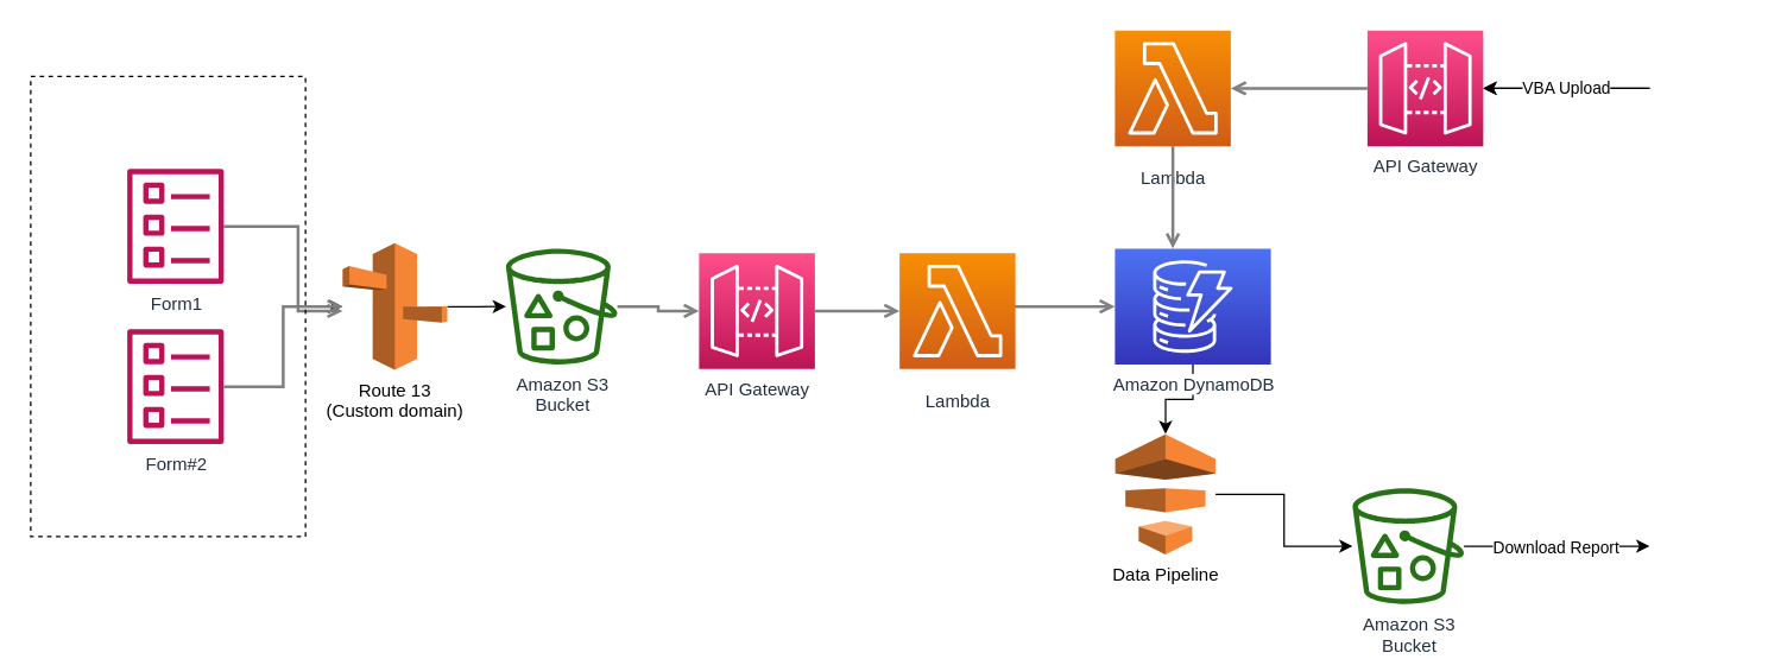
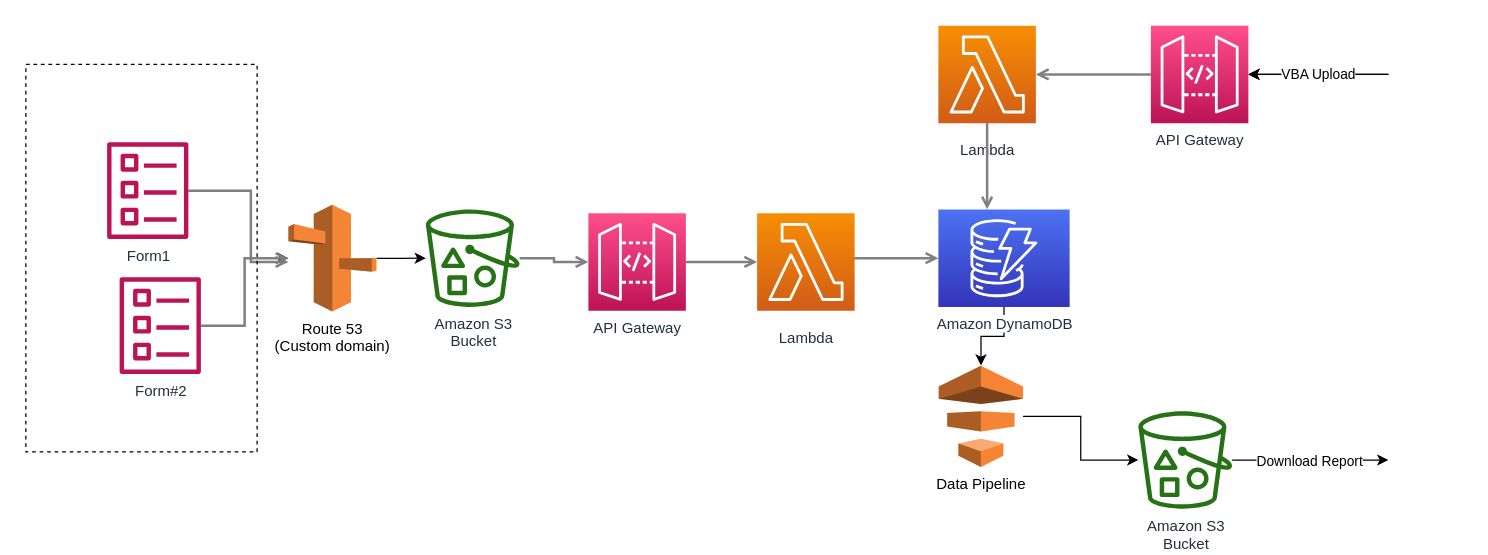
- <mxCell id="11" value="Form#2" style="outlineConnect=0;fontColor=#232F3E;gradientColor=none;fillColor=#BC1356;strokeColor=none;dashed=0;verticalLabelPosition=bottom;verticalAlign=top;align=center;html=1;fontSize=12;fontStyle=0;aspect=fixed;pointerEvents=1;shape=mxgraph.aws4.template;labelBackgroundColor=#ffffff;" parent="1" vertex="1"><mxGeometry x="85" y="221" width="65" height="78" as="geometry" /></mxCell>
+ <mxCell id="11" value="Form#2" style="outlineConnect=0;fontColor=#232F3E;gradientColor=none;fillColor=#BC1356;strokeColor=none;dashed=0;verticalLabelPosition=bottom;verticalAlign=top;align=center;html=1;fontSize=12;fontStyle=0;aspect=fixed;pointerEvents=1;shape=mxgraph.aws4.template;labelBackgroundColor=#ffffff;" parent="1" vertex="1"><mxGeometry x="95" y="221" width="65" height="78" as="geometry" /></mxCell>
- <mxCell id="30" value="Route 13&lt;br&gt;(Custom domain)" style="outlineConnect=0;dashed=0;verticalLabelPosition=bottom;verticalAlign=top;align=center;html=1;shape=mxgraph.aws3.route_53;fillColor=#F58536;gradientColor=none;" vertex="1" parent="1"><mxGeometry x="230" y="163.25" width="70.5" height="85.5" as="geometry" /></mxCell>
+ <mxCell id="30" value="Route 53&lt;br&gt;(Custom domain)" style="outlineConnect=0;dashed=0;verticalLabelPosition=bottom;verticalAlign=top;align=center;html=1;shape=mxgraph.aws3.route_53;fillColor=#F58536;gradientColor=none;" vertex="1" parent="1"><mxGeometry x="230" y="163.25" width="70.5" height="85.5" as="geometry" /></mxCell>
